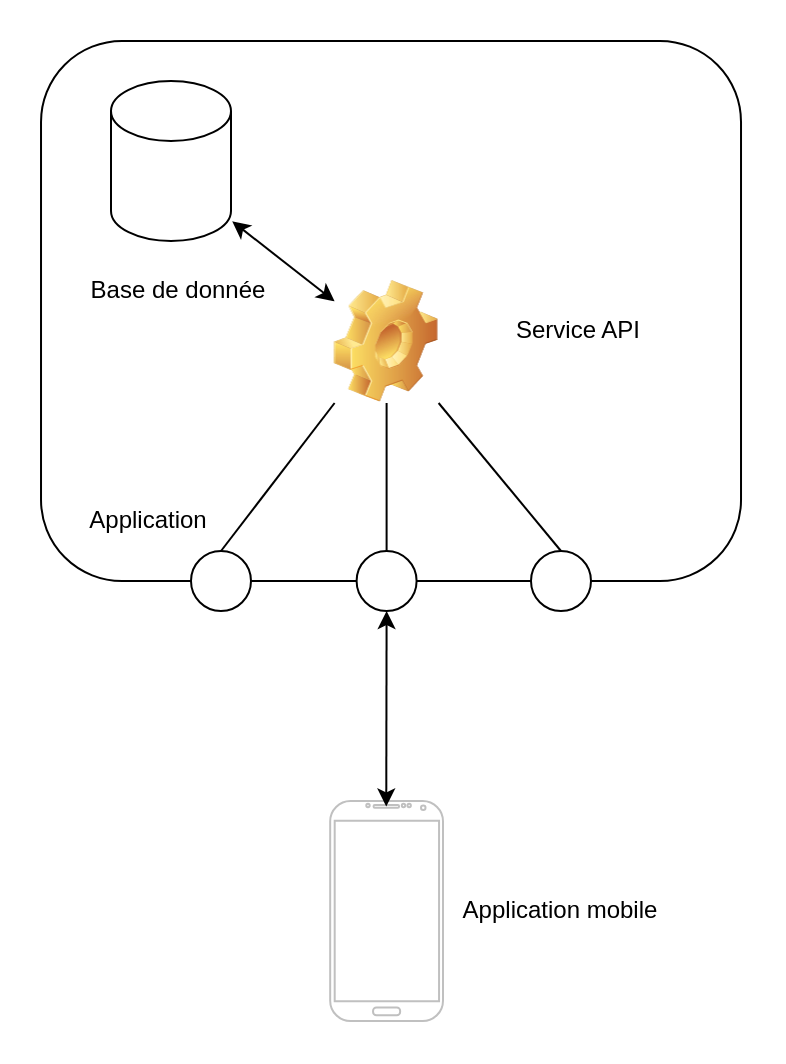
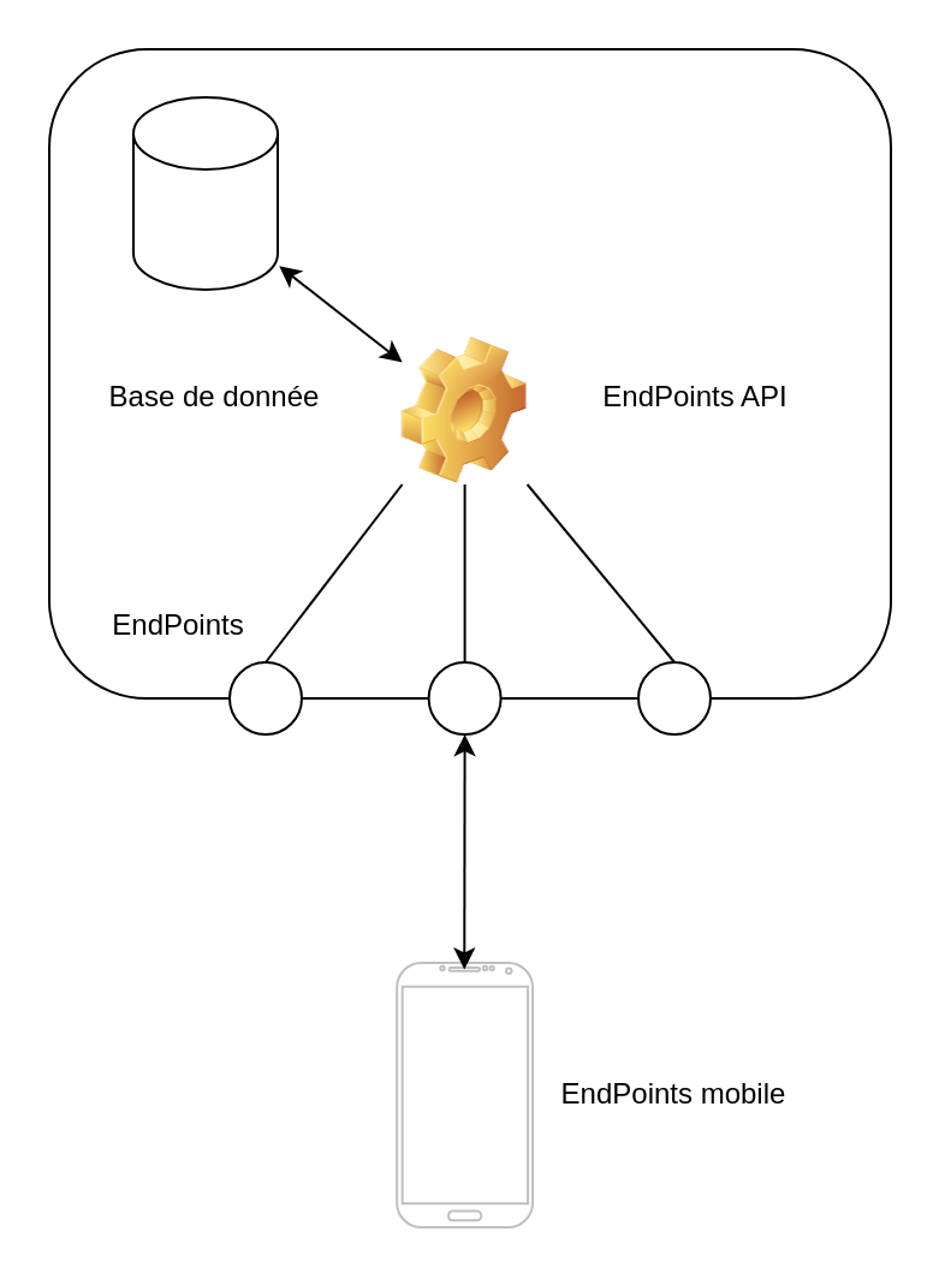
- <mxCell id="10" value="Base de donnée" style="text;html=1;strokeColor=none;fillColor=none;align=center;verticalAlign=middle;whiteSpace=wrap;rounded=0;" vertex="1" parent="1"><mxGeometry x="35" y="130" width="107.99" height="30" as="geometry" /></mxCell>
+ <mxCell id="10" value="Base de donnée" style="text;html=1;strokeColor=none;fillColor=none;align=center;verticalAlign=middle;whiteSpace=wrap;rounded=0;" vertex="1" parent="1"><mxGeometry x="35" y="150" width="107.99" height="30" as="geometry" /></mxCell>
- <mxCell id="11" value="Service API" style="text;html=1;strokeColor=none;fillColor=none;align=center;verticalAlign=middle;whiteSpace=wrap;rounded=0;" vertex="1" parent="1"><mxGeometry x="235" y="150" width="107.99" height="30" as="geometry" /></mxCell>
+ <mxCell id="11" value="EndPoints API" style="text;html=1;strokeColor=none;fillColor=none;align=center;verticalAlign=middle;whiteSpace=wrap;rounded=0;" vertex="1" parent="1"><mxGeometry x="235" y="150" width="107.99" height="30" as="geometry" /></mxCell>
- <mxCell id="15" value="Application" style="text;html=1;strokeColor=none;fillColor=none;align=center;verticalAlign=middle;whiteSpace=wrap;rounded=0;" vertex="1" parent="1"><mxGeometry x="20.01" y="245" width="107.99" height="30" as="geometry" /></mxCell>
+ <mxCell id="15" value="EndPoints" style="text;html=1;strokeColor=none;fillColor=none;align=center;verticalAlign=middle;whiteSpace=wrap;rounded=0;" vertex="1" parent="1"><mxGeometry x="20.01" y="245" width="107.99" height="30" as="geometry" /></mxCell>
- <mxCell id="17" value="Application mobile" style="text;html=1;strokeColor=none;fillColor=none;align=center;verticalAlign=middle;whiteSpace=wrap;rounded=0;" vertex="1" parent="1"><mxGeometry x="226.01" y="440" width="107.99" height="30" as="geometry" /></mxCell>
+ <mxCell id="17" value="EndPoints mobile" style="text;html=1;strokeColor=none;fillColor=none;align=center;verticalAlign=middle;whiteSpace=wrap;rounded=0;" vertex="1" parent="1"><mxGeometry x="226.01" y="440" width="107.99" height="30" as="geometry" /></mxCell>
